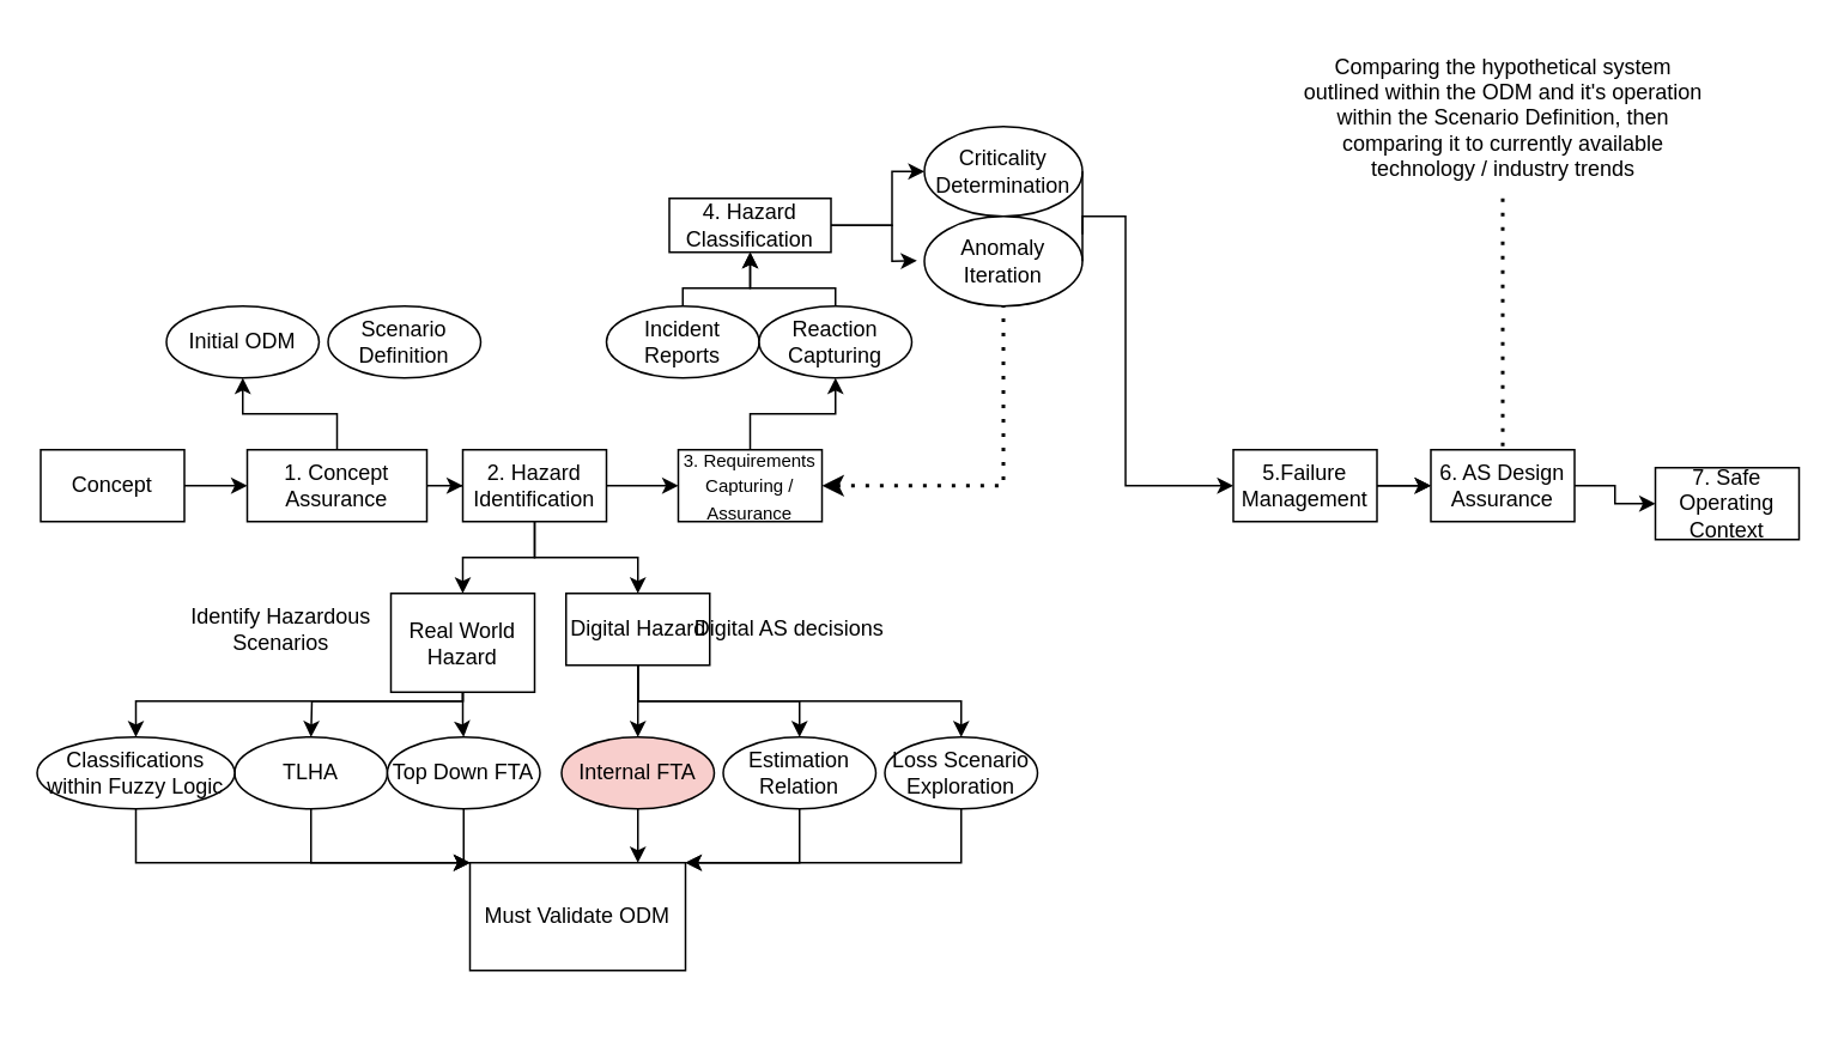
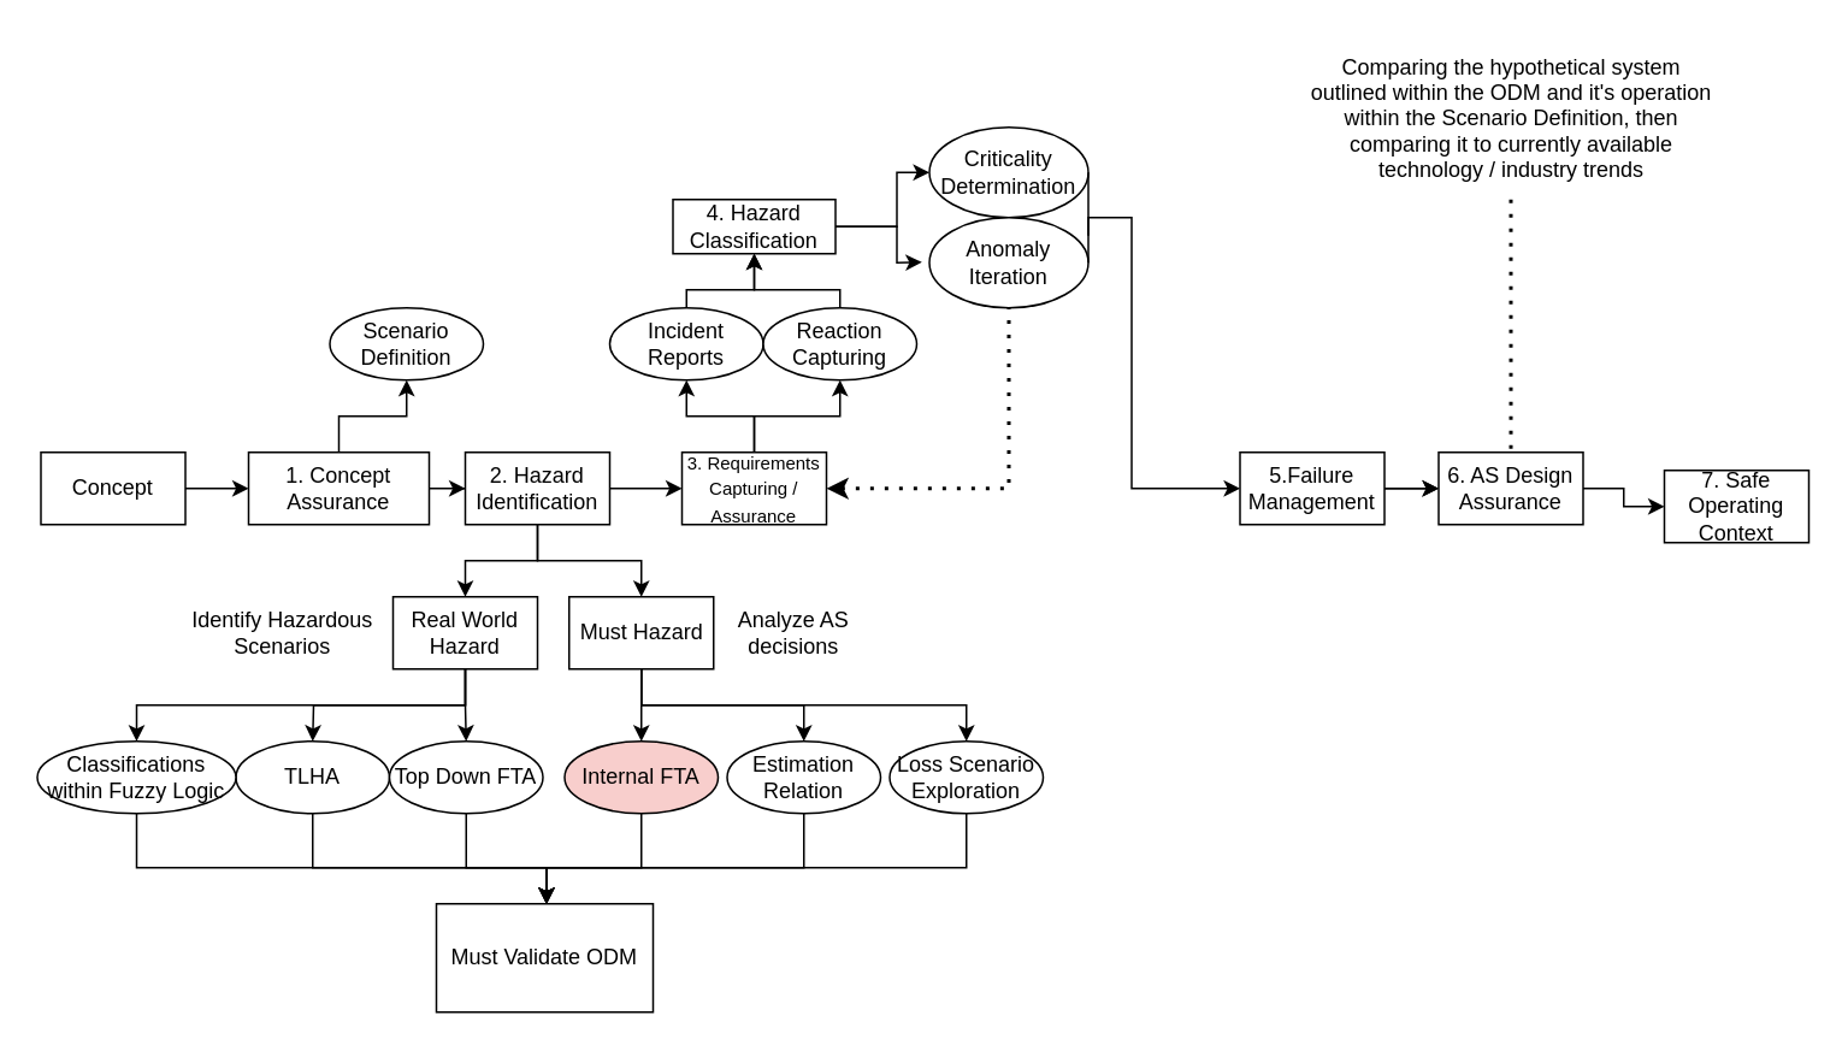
- <mxCell id="28" value="Initial ODM" style="ellipse;whiteSpace=wrap;html=1;" parent="1" vertex="1"><mxGeometry x="92" y="170" width="85" height="40" as="geometry" /></mxCell>
- <mxCell id="6" value="" style="edgeStyle=orthogonalEdgeStyle;rounded=0;orthogonalLoop=1;jettySize=auto;html=1;entryX=0.5;entryY=1;entryDx=0;entryDy=0;" parent="1" source="7" target="28" edge="1"><mxGeometry relative="1" as="geometry"><mxPoint x="177" y="370" as="targetPoint" /></mxGeometry></mxCell>
+ <mxCell id="5" value="" style="edgeStyle=orthogonalEdgeStyle;rounded=0;orthogonalLoop=1;jettySize=auto;html=1;entryX=0.5;entryY=1;entryDx=0;entryDy=0;" parent="1" source="7" target="29" edge="1"><mxGeometry relative="1" as="geometry" /></mxCell>
+ <mxCell id="21" value="" style="edgeStyle=orthogonalEdgeStyle;rounded=0;orthogonalLoop=1;jettySize=auto;html=1;entryX=0.5;entryY=1;entryDx=0;entryDy=0;" parent="1" source="22" target="46" edge="1"><mxGeometry relative="1" as="geometry" /></mxCell>
- <mxCell id="19" value="Digital Hazard" style="rounded=0;whiteSpace=wrap;html=1;" parent="1" vertex="1"><mxGeometry x="314.5" y="330" width="80" height="40" as="geometry" /></mxCell>
+ <mxCell id="19" value="Must Hazard" style="rounded=0;whiteSpace=wrap;html=1;" parent="1" vertex="1"><mxGeometry x="314.5" y="330" width="80" height="40" as="geometry" /></mxCell>
- <mxCell id="42" value="Digital AS decisions" style="text;html=1;strokeColor=none;fillColor=none;align=center;verticalAlign=middle;whiteSpace=wrap;rounded=0;" parent="1" vertex="1"><mxGeometry x="384.5" y="335" width="107.5" height="30" as="geometry" /></mxCell>
+ <mxCell id="42" value="Analyze AS decisions" style="text;html=1;strokeColor=none;fillColor=none;align=center;verticalAlign=middle;whiteSpace=wrap;rounded=0;" parent="1" vertex="1"><mxGeometry x="384.5" y="335" width="107.5" height="30" as="geometry" /></mxCell>
- <mxCell id="15" value="Real World Hazard" style="rounded=0;whiteSpace=wrap;html=1;" parent="1" vertex="1"><mxGeometry x="217" y="330" width="80" height="55" as="geometry" /></mxCell>
+ <mxCell id="15" value="Real World Hazard" style="rounded=0;whiteSpace=wrap;html=1;" parent="1" vertex="1"><mxGeometry x="217" y="330" width="80" height="40" as="geometry" /></mxCell>
- <mxCell id="44" value="Must Validate ODM" style="whiteSpace=wrap;html=1;" parent="1" vertex="1"><mxGeometry x="261" y="480" width="120" height="60" as="geometry" /></mxCell>
+ <mxCell id="44" value="Must Validate ODM" style="whiteSpace=wrap;html=1;" parent="1" vertex="1"><mxGeometry x="241" y="500" width="120" height="60" as="geometry" /></mxCell>
